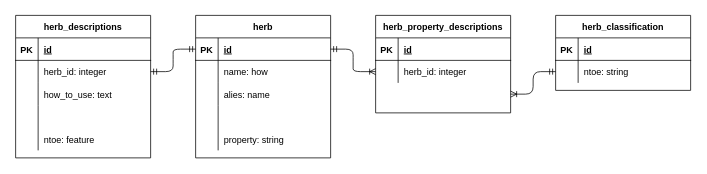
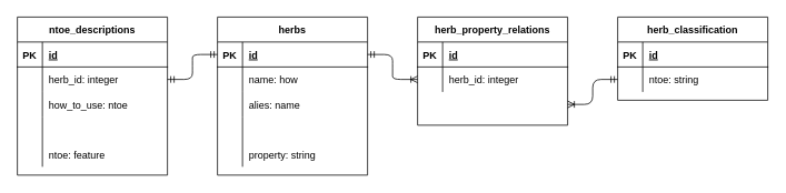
- <mxCell id="35" value="herb_descriptions" style="shape=table;startSize=30;container=1;collapsible=1;childLayout=tableLayout;fixedRows=1;rowLines=0;fontStyle=1;align=center;resizeLast=1;" vertex="1" parent="1"><mxGeometry width="180" height="190" as="geometry" x="20" y="20" /></mxCell>
+ <mxCell id="35" value="ntoe_descriptions" style="shape=table;startSize=30;container=1;collapsible=1;childLayout=tableLayout;fixedRows=1;rowLines=0;fontStyle=1;align=center;resizeLast=1;" vertex="1" parent="1"><mxGeometry width="180" height="190" as="geometry" x="20" y="20" /></mxCell>
- <mxCell id="2" value="herb" style="shape=table;startSize=30;container=1;collapsible=1;childLayout=tableLayout;fixedRows=1;rowLines=0;fontStyle=1;align=center;resizeLast=1;" vertex="1" parent="1"><mxGeometry x="260" width="180" height="190" as="geometry" y="20" /></mxCell>
+ <mxCell id="2" value="herbs" style="shape=table;startSize=30;container=1;collapsible=1;childLayout=tableLayout;fixedRows=1;rowLines=0;fontStyle=1;align=center;resizeLast=1;" vertex="1" parent="1"><mxGeometry x="260" width="180" height="190" as="geometry" y="20" /></mxCell>
- <mxCell id="24" value="herb_property_descriptions" style="shape=table;startSize=30;container=1;collapsible=1;childLayout=tableLayout;fixedRows=1;rowLines=0;fontStyle=1;align=center;resizeLast=1;" vertex="1" parent="1"><mxGeometry x="500" width="180" height="130" as="geometry" y="20" /></mxCell>
+ <mxCell id="24" value="herb_property_relations" style="shape=table;startSize=30;container=1;collapsible=1;childLayout=tableLayout;fixedRows=1;rowLines=0;fontStyle=1;align=center;resizeLast=1;" vertex="1" parent="1"><mxGeometry x="500" width="180" height="130" as="geometry" y="20" /></mxCell>
- <mxCell id="44" value="how_to_use: text" style="shape=partialRectangle;connectable=0;fillColor=none;top=0;left=0;bottom=0;right=0;align=left;spacingLeft=6;overflow=hidden;" vertex="1" parent="42"><mxGeometry x="30" width="150" height="30" as="geometry" /></mxCell>
+ <mxCell id="44" value="how_to_use: ntoe" style="shape=partialRectangle;connectable=0;fillColor=none;top=0;left=0;bottom=0;right=0;align=left;spacingLeft=6;overflow=hidden;" vertex="1" parent="42"><mxGeometry x="30" width="150" height="30" as="geometry" /></mxCell>
